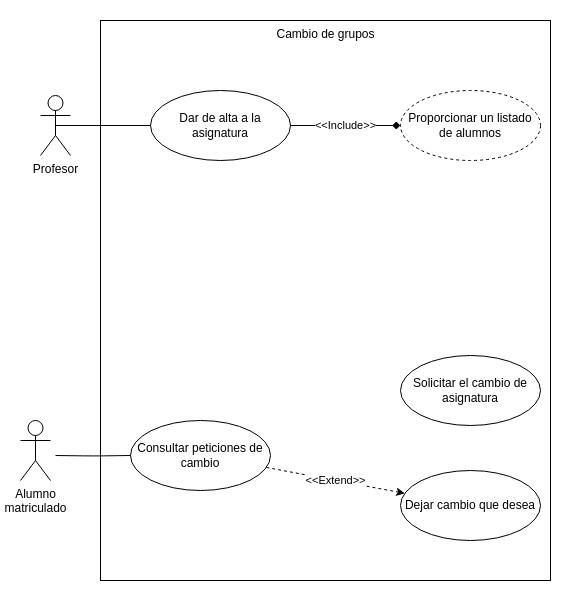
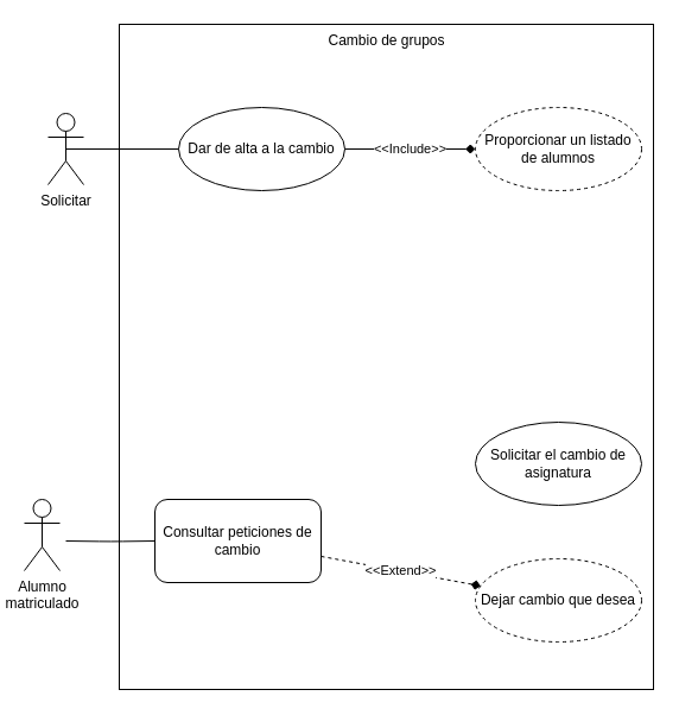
- <mxCell id="4" value="Dar de alta a la asignatura" style="ellipse;whiteSpace=wrap;html=1;fillColor=none;gradientColor=none;" parent="1" vertex="1"><mxGeometry x="150" y="90" width="140" height="70" as="geometry" /></mxCell>
+ <mxCell id="4" value="Dar de alta a la cambio" style="ellipse;whiteSpace=wrap;html=1;fillColor=none;gradientColor=none;" parent="1" vertex="1"><mxGeometry x="150" y="90" width="140" height="70" as="geometry" /></mxCell>
- <mxCell id="3" value="Profesor" style="shape=umlActor;verticalLabelPosition=bottom;verticalAlign=top;html=1;fillColor=none;gradientColor=none;" parent="1" vertex="1"><mxGeometry x="40" y="95" width="30" height="60" as="geometry" /></mxCell>
+ <mxCell id="3" value="Solicitar" style="shape=umlActor;verticalLabelPosition=bottom;verticalAlign=top;html=1;fillColor=none;gradientColor=none;" parent="1" vertex="1"><mxGeometry x="40" y="95" width="30" height="60" as="geometry" /></mxCell>
- <mxCell id="7" value="Consultar peticiones de cambio" style="ellipse;whiteSpace=wrap;html=1;fillColor=none;gradientColor=none;" parent="1" vertex="1"><mxGeometry x="130" y="420" width="140" height="70" as="geometry" /></mxCell>
+ <mxCell id="7" value="Consultar peticiones de cambio" style="whiteSpace=wrap;html=1;fillColor=none;gradientColor=none;rounded=1;" parent="1" vertex="1"><mxGeometry x="130" y="420" width="140" height="70" as="geometry" /></mxCell>
- <mxCell id="10" value="&amp;lt;&amp;lt;Extend&amp;gt;&amp;gt;" style="rounded=0;orthogonalLoop=1;jettySize=auto;html=1;dashed=1;" parent="1" source="7" target="9" edge="1"><mxGeometry relative="1" as="geometry"><mxPoint x="277.409" y="334.974" as="sourcePoint" /><mxPoint x="392.537" y="294.987" as="targetPoint" /></mxGeometry></mxCell>
+ <mxCell id="10" value="&amp;lt;&amp;lt;Extend&amp;gt;&amp;gt;" style="rounded=0;orthogonalLoop=1;jettySize=auto;html=1;dashed=1;endArrow=diamond;" parent="1" source="7" target="9" edge="1"><mxGeometry relative="1" as="geometry"><mxPoint x="277.409" y="334.974" as="sourcePoint" /><mxPoint x="392.537" y="294.987" as="targetPoint" /></mxGeometry></mxCell>
- <mxCell id="9" value="Dejar cambio que desea" style="ellipse;whiteSpace=wrap;html=1;fillColor=none;gradientColor=none;" parent="1" vertex="1"><mxGeometry x="400" y="470" width="140" height="70" as="geometry" /></mxCell>
+ <mxCell id="9" value="Dejar cambio que desea" style="ellipse;whiteSpace=wrap;html=1;fillColor=none;gradientColor=none;dashed=1;" parent="1" vertex="1"><mxGeometry x="400" y="470" width="140" height="70" as="geometry" /></mxCell>
